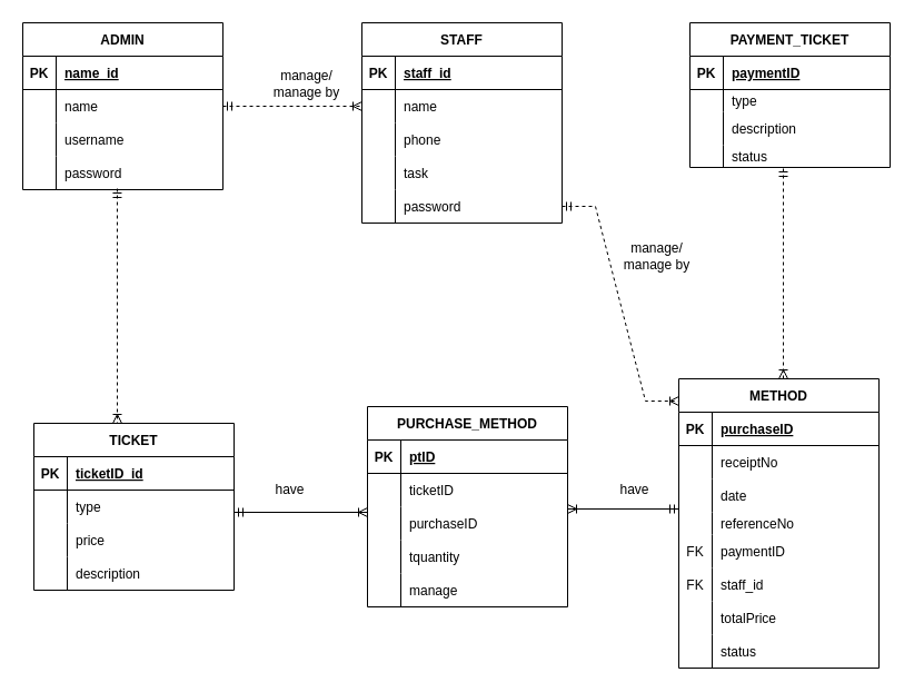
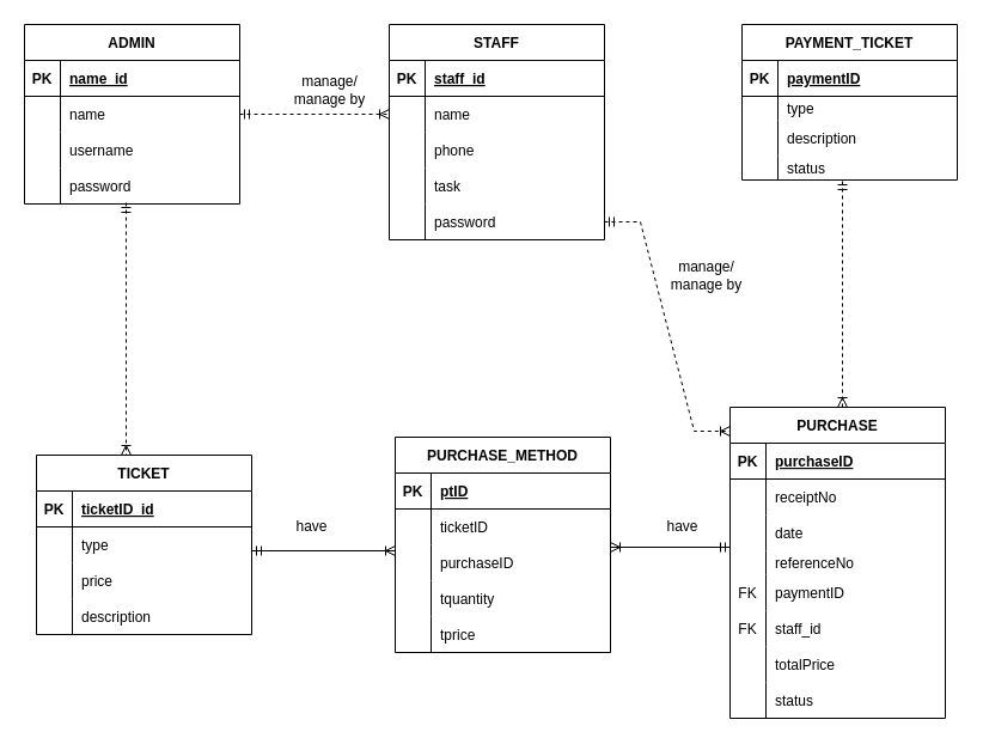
- <mxCell id="57" value="METHOD" style="shape=table;startSize=30;container=1;collapsible=1;childLayout=tableLayout;fixedRows=1;rowLines=0;fontStyle=1;align=center;resizeLast=1;" parent="1" vertex="1"><mxGeometry x="610" y="340" width="180" height="260" as="geometry" /></mxCell>
+ <mxCell id="57" value="PURCHASE" style="shape=table;startSize=30;container=1;collapsible=1;childLayout=tableLayout;fixedRows=1;rowLines=0;fontStyle=1;align=center;resizeLast=1;" parent="1" vertex="1"><mxGeometry x="610" y="340" width="180" height="260" as="geometry" /></mxCell>
- <mxCell id="97" value="manage" style="shape=partialRectangle;connectable=0;fillColor=none;top=0;left=0;bottom=0;right=0;align=left;spacingLeft=6;overflow=hidden;" vertex="1" parent="95"><mxGeometry x="30" width="150" height="30" as="geometry"><mxRectangle width="150" height="30" as="alternateBounds" /></mxGeometry></mxCell>
+ <mxCell id="97" value="tprice" style="shape=partialRectangle;connectable=0;fillColor=none;top=0;left=0;bottom=0;right=0;align=left;spacingLeft=6;overflow=hidden;" vertex="1" parent="95"><mxGeometry x="30" width="150" height="30" as="geometry"><mxRectangle width="150" height="30" as="alternateBounds" /></mxGeometry></mxCell>
